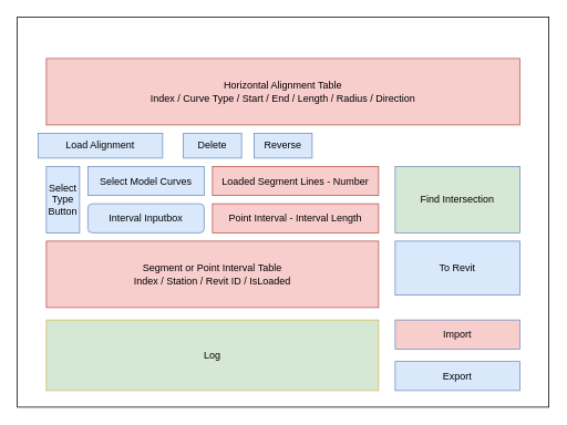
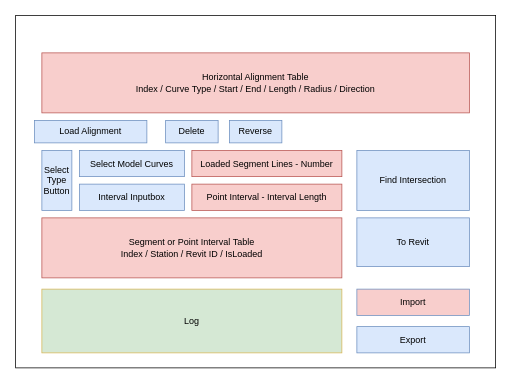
- <mxCell id="5" value="Find Intersection" style="rounded=0;whiteSpace=wrap;html=1;fillColor=#d5e8d4;strokeColor=#6c8ebf;" vertex="1" parent="1"><mxGeometry x="475" y="200" width="150" height="80" as="geometry" /></mxCell>
+ <mxCell id="5" value="Find Intersection" style="rounded=0;whiteSpace=wrap;html=1;fillColor=#dae8fc;strokeColor=#6c8ebf;" vertex="1" parent="1"><mxGeometry x="475" y="200" width="150" height="80" as="geometry" /></mxCell>
- <mxCell id="17" value="Interval Inputbox" style="whiteSpace=wrap;html=1;fillColor=#dae8fc;strokeColor=#6c8ebf;rounded=1;" vertex="1" parent="1"><mxGeometry x="105" y="245" width="140" height="35" as="geometry" /></mxCell>
+ <mxCell id="17" value="Interval Inputbox" style="rounded=0;whiteSpace=wrap;html=1;fillColor=#dae8fc;strokeColor=#6c8ebf;" vertex="1" parent="1"><mxGeometry x="105" y="245" width="140" height="35" as="geometry" /></mxCell>
